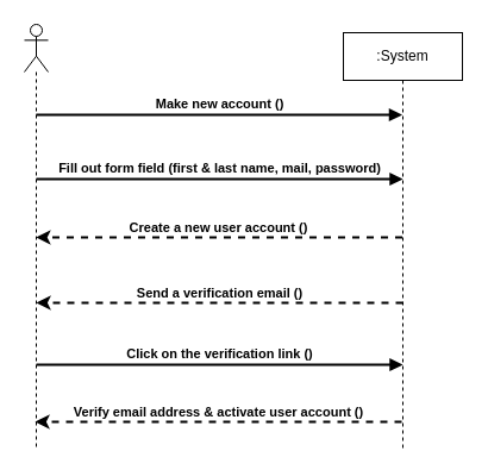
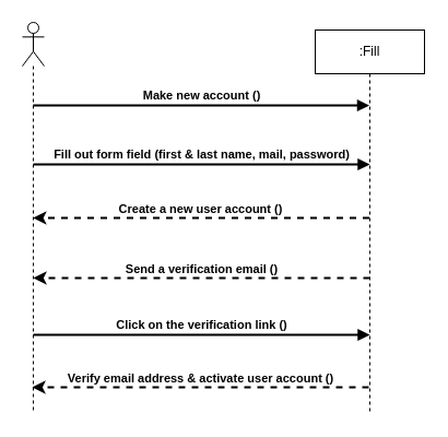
- <mxCell id="2" value=":System" style="shape=umlLifeline;perimeter=lifelinePerimeter;whiteSpace=wrap;html=1;container=1;dropTarget=0;collapsible=0;recursiveResize=0;outlineConnect=0;portConstraint=eastwest;newEdgeStyle={&quot;curved&quot;:0,&quot;rounded&quot;:0};" parent="1" vertex="1"><mxGeometry x="288" y="27" width="100" height="350" as="geometry" /></mxCell>
+ <mxCell id="2" value=":Fill" style="shape=umlLifeline;perimeter=lifelinePerimeter;whiteSpace=wrap;html=1;container=1;dropTarget=0;collapsible=0;recursiveResize=0;outlineConnect=0;portConstraint=eastwest;newEdgeStyle={&quot;curved&quot;:0,&quot;rounded&quot;:0};" parent="1" vertex="1"><mxGeometry x="288" y="27" width="100" height="350" as="geometry" /></mxCell>
